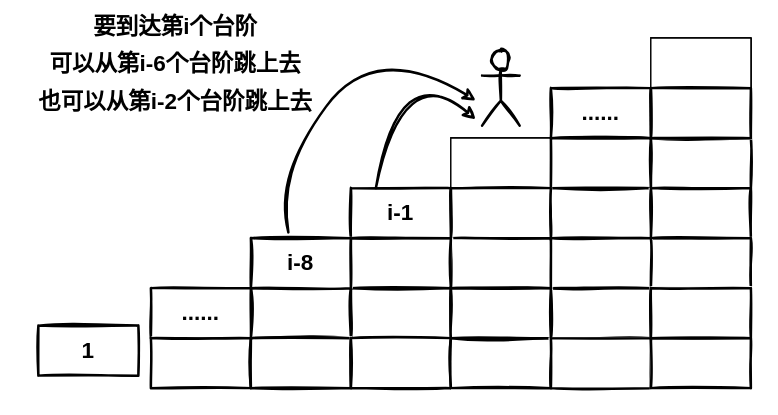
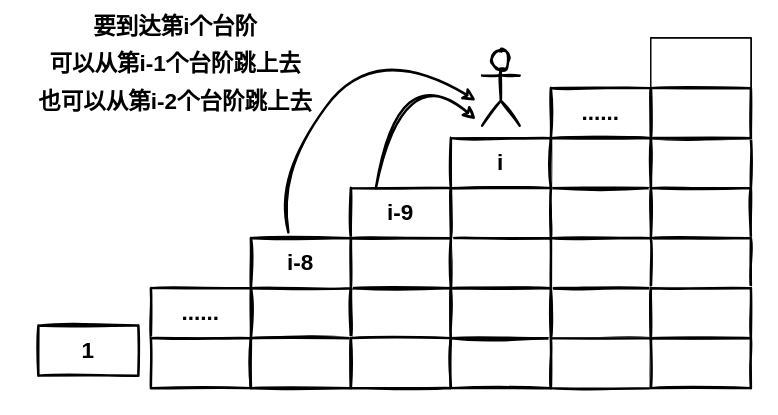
- <mxCell id="91" value="&lt;font style=&quot;font-size: 18px&quot;&gt;&lt;b&gt;可以从第i-6个台阶跳上去&lt;/b&gt;&lt;/font&gt;" style="text;html=1;strokeColor=none;fillColor=none;align=center;verticalAlign=middle;whiteSpace=wrap;rounded=0;sketch=1;" parent="1" vertex="1"><mxGeometry x="30" y="50" width="220" as="geometry" /></mxCell>
+ <mxCell id="91" value="&lt;font style=&quot;font-size: 18px&quot;&gt;&lt;b&gt;可以从第i-1个台阶跳上去&lt;/b&gt;&lt;/font&gt;" style="text;html=1;strokeColor=none;fillColor=none;align=center;verticalAlign=middle;whiteSpace=wrap;rounded=0;sketch=1;" parent="1" vertex="1"><mxGeometry x="30" y="50" width="220" as="geometry" /></mxCell>
+ <mxCell id="70" value="&lt;font style=&quot;font-size: 18px&quot;&gt;&lt;b&gt;i&lt;/b&gt;&lt;/font&gt;" style="rounded=0;whiteSpace=wrap;html=1;sketch=1;strokeWidth=2;" parent="1" vertex="1"><mxGeometry x="360" y="110" width="80" height="40" as="geometry" /></mxCell>
- <mxCell id="79" value="&lt;font style=&quot;font-size: 18px&quot;&gt;&lt;b&gt;i-1&lt;/b&gt;&lt;/font&gt;" style="rounded=0;whiteSpace=wrap;html=1;sketch=1;strokeWidth=2;" parent="1" vertex="1"><mxGeometry x="280" y="150" width="80" height="40" as="geometry" /></mxCell>
+ <mxCell id="79" value="&lt;font style=&quot;font-size: 18px&quot;&gt;&lt;b&gt;i-9&lt;/b&gt;&lt;/font&gt;" style="rounded=0;whiteSpace=wrap;html=1;sketch=1;strokeWidth=2;" parent="1" vertex="1"><mxGeometry x="280" y="150" width="80" height="40" as="geometry" /></mxCell>
